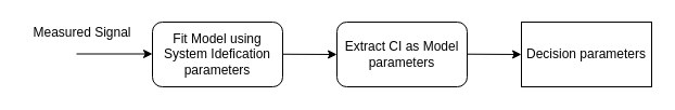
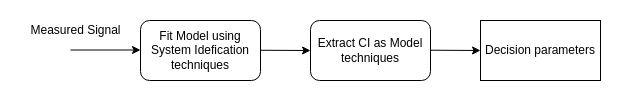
- <mxCell id="2" value="Fit Model using System Idefication parameters" style="rounded=1;whiteSpace=wrap;html=1;fillColor=none;" vertex="1" parent="1"><mxGeometry x="140" y="20" width="120" height="60" as="geometry" /></mxCell>
+ <mxCell id="2" value="Fit Model using System Idefication techniques" style="rounded=1;whiteSpace=wrap;html=1;fillColor=none;" vertex="1" parent="1"><mxGeometry x="140" y="20" width="120" height="60" as="geometry" /></mxCell>
- <mxCell id="6" value="Extract CI as Model parameters" style="rounded=1;whiteSpace=wrap;html=1;fillColor=none;" vertex="1" parent="1"><mxGeometry x="310" y="20" width="120" height="60" as="geometry" /></mxCell>
+ <mxCell id="6" value="Extract CI as Model techniques" style="rounded=1;whiteSpace=wrap;html=1;fillColor=none;" vertex="1" parent="1"><mxGeometry x="310" y="20" width="120" height="60" as="geometry" /></mxCell>
